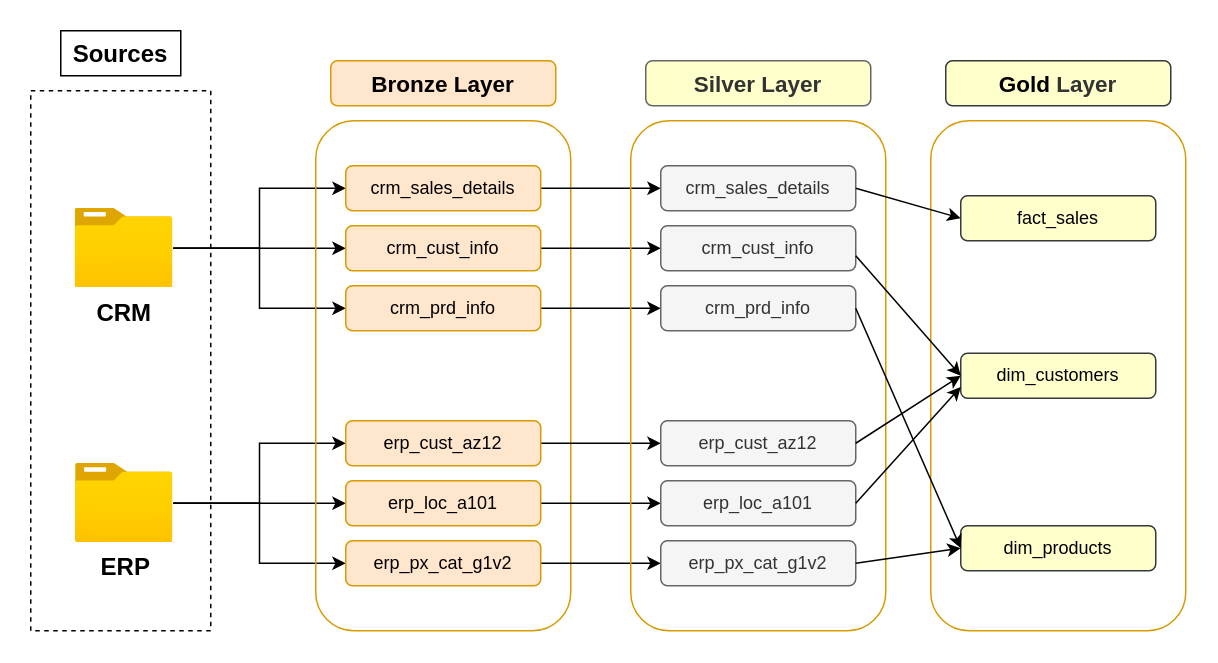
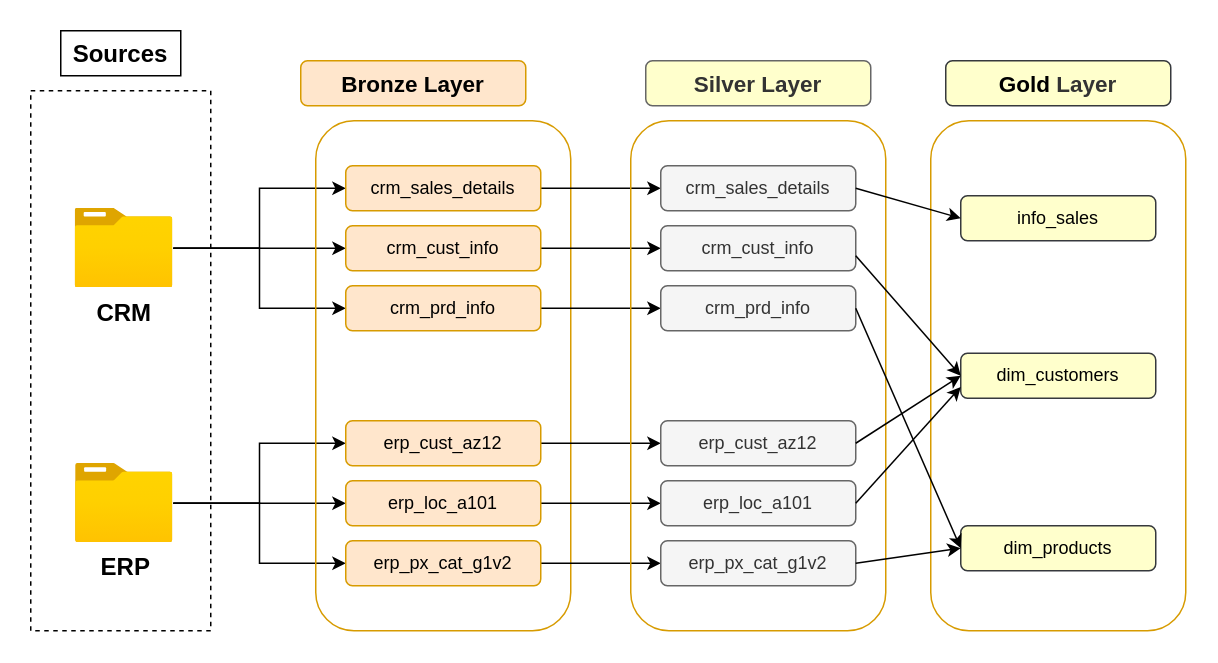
- <mxCell id="13" value="&lt;font style=&quot;font-size: 15px;&quot;&gt;Bronze Layer&lt;/font&gt;" style="rounded=1;whiteSpace=wrap;html=1;fontStyle=1;fillColor=#ffe6cc;strokeColor=#d79b00;" parent="1" vertex="1"><mxGeometry x="220" y="40" width="150" height="30" as="geometry" /></mxCell>
+ <mxCell id="13" value="&lt;font style=&quot;font-size: 15px;&quot;&gt;Bronze Layer&lt;/font&gt;" style="rounded=1;whiteSpace=wrap;html=1;fontStyle=1;fillColor=#ffe6cc;strokeColor=#d79b00;" parent="1" vertex="1"><mxGeometry x="200" y="40" width="150" height="30" as="geometry" /></mxCell>
- <mxCell id="38" value="fact_sales" style="rounded=1;whiteSpace=wrap;html=1;fillColor=#FFFFCC;strokeColor=#36393d;" vertex="1" parent="1"><mxGeometry x="640" y="130" width="130" height="30" as="geometry" /></mxCell>
+ <mxCell id="38" value="info_sales" style="rounded=1;whiteSpace=wrap;html=1;fillColor=#FFFFCC;strokeColor=#36393d;" vertex="1" parent="1"><mxGeometry x="640" y="130" width="130" height="30" as="geometry" /></mxCell>
